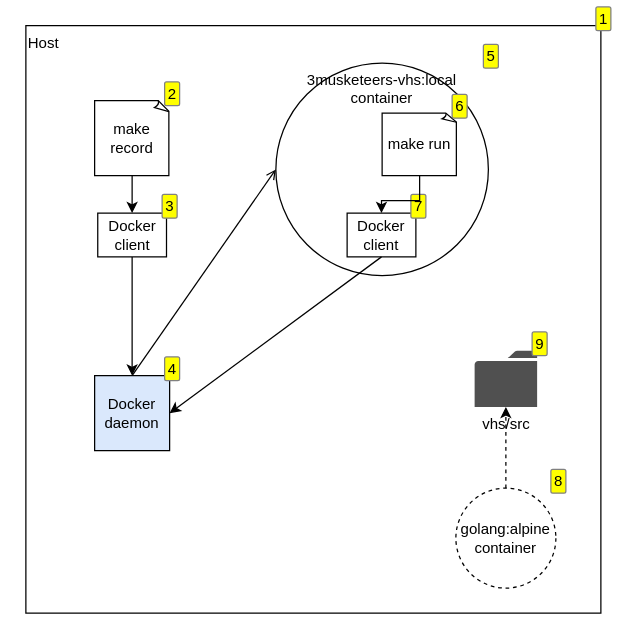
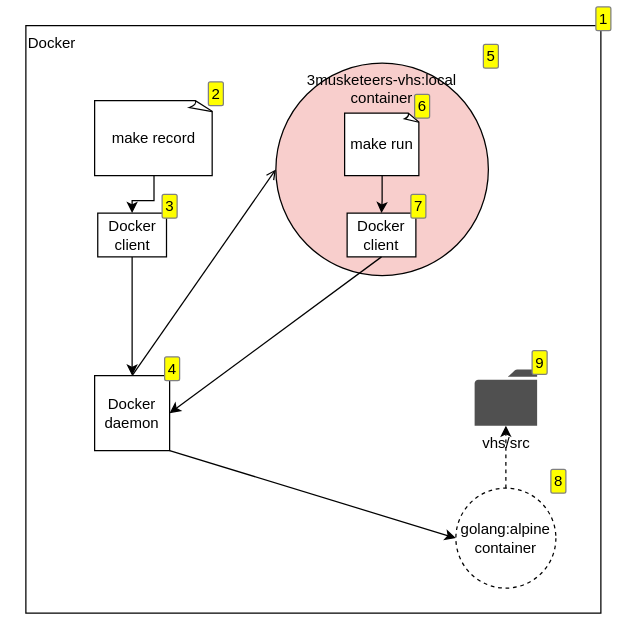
- <mxCell id="2" value="Host" style="rounded=0;whiteSpace=wrap;html=1;align=left;verticalAlign=top;enumerate=1;" parent="1" vertex="1"><mxGeometry x="20" y="20" width="460" height="470" as="geometry" /></mxCell>
+ <mxCell id="2" value="Docker" style="rounded=0;whiteSpace=wrap;html=1;align=left;verticalAlign=top;enumerate=1;" parent="1" vertex="1"><mxGeometry x="20" y="20" width="460" height="470" as="geometry" /></mxCell>
- <mxCell id="6" value="3musketeers-vhs:local&lt;br&gt;container" style="ellipse;whiteSpace=wrap;html=1;aspect=fixed;horizontal=1;verticalAlign=top;enumerate=1;" parent="1" vertex="1"><mxGeometry x="220" y="50" width="170" height="170" as="geometry" /></mxCell>
+ <mxCell id="6" value="3musketeers-vhs:local&lt;br&gt;container" style="ellipse;whiteSpace=wrap;html=1;aspect=fixed;horizontal=1;verticalAlign=top;enumerate=1;fillColor=#f8cecc;" parent="1" vertex="1"><mxGeometry x="220" y="50" width="170" height="170" as="geometry" /></mxCell>
- <mxCell id="3" value="make record" style="whiteSpace=wrap;html=1;shape=mxgraph.basic.document;enumerate=1;" parent="1" vertex="1"><mxGeometry x="75" y="80" width="60" height="60" as="geometry" /></mxCell>
+ <mxCell id="3" value="make record" style="whiteSpace=wrap;html=1;shape=mxgraph.basic.document;enumerate=1;" parent="1" vertex="1"><mxGeometry x="75" y="80" width="95" height="60" as="geometry" /></mxCell>
- <mxCell id="12" value="make run" style="whiteSpace=wrap;html=1;shape=mxgraph.basic.document;enumerate=1;" parent="1" vertex="1"><mxGeometry x="305" y="90" width="60" height="50" as="geometry" /></mxCell>
+ <mxCell id="12" value="make run" style="whiteSpace=wrap;html=1;shape=mxgraph.basic.document;enumerate=1;" parent="1" vertex="1"><mxGeometry x="275" y="90" width="60" height="50" as="geometry" /></mxCell>
- <mxCell id="17" value="vhs/src" style="sketch=0;pointerEvents=1;shadow=0;dashed=0;html=1;strokeColor=none;fillColor=#505050;labelPosition=center;verticalLabelPosition=bottom;verticalAlign=top;outlineConnect=0;align=center;shape=mxgraph.office.concepts.folder;enumerate=1;" parent="1" vertex="1"><mxGeometry x="379" y="280" width="50" height="45" as="geometry" /></mxCell>
+ <mxCell id="17" value="vhs/src" style="sketch=0;pointerEvents=1;shadow=0;dashed=0;html=1;strokeColor=none;fillColor=#505050;labelPosition=center;verticalLabelPosition=bottom;verticalAlign=top;outlineConnect=0;align=center;shape=mxgraph.office.concepts.folder;enumerate=1;" parent="1" vertex="1"><mxGeometry x="379" y="295" width="50" height="45" as="geometry" /></mxCell>
- <mxCell id="5" value="Docker&lt;br&gt;daemon" style="whiteSpace=wrap;html=1;aspect=fixed;enumerate=1;fillColor=#dae8fc;" parent="1" vertex="1"><mxGeometry x="75" y="300" width="60" height="60" as="geometry" /></mxCell>
+ <mxCell id="5" value="Docker&lt;br&gt;daemon" style="whiteSpace=wrap;html=1;aspect=fixed;enumerate=1;" parent="1" vertex="1"><mxGeometry x="75" y="300" width="60" height="60" as="geometry" /></mxCell>
+ <mxCell id="8" value="&lt;br&gt;" style="edgeStyle=none;rounded=0;orthogonalLoop=1;jettySize=auto;html=1;entryX=0;entryY=0.5;entryDx=0;entryDy=0;exitX=1;exitY=1;exitDx=0;exitDy=0;" parent="1" source="5" target="14" edge="1"><mxGeometry relative="1" as="geometry"><mxPoint x="133.445" y="289.2" as="sourcePoint" /></mxGeometry></mxCell>
